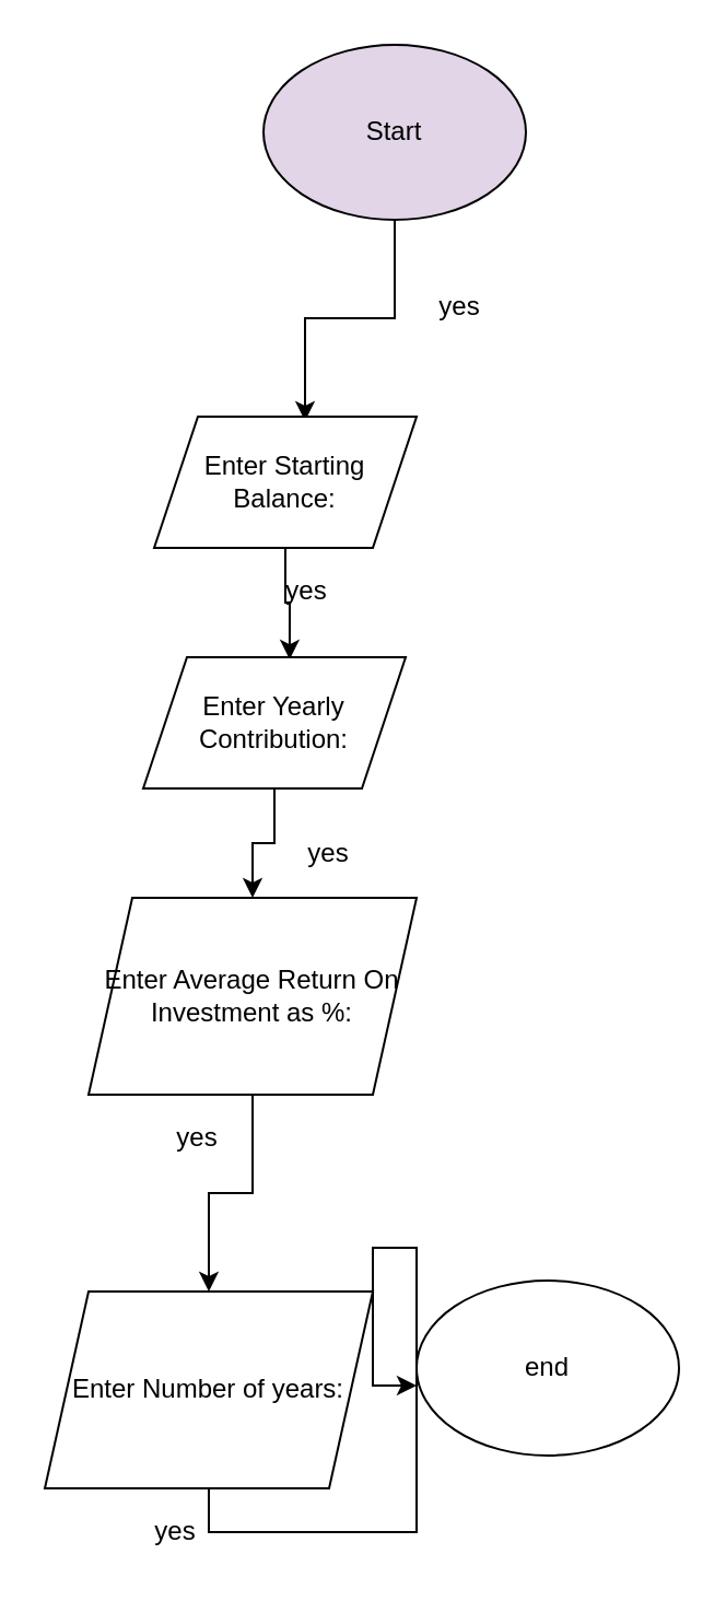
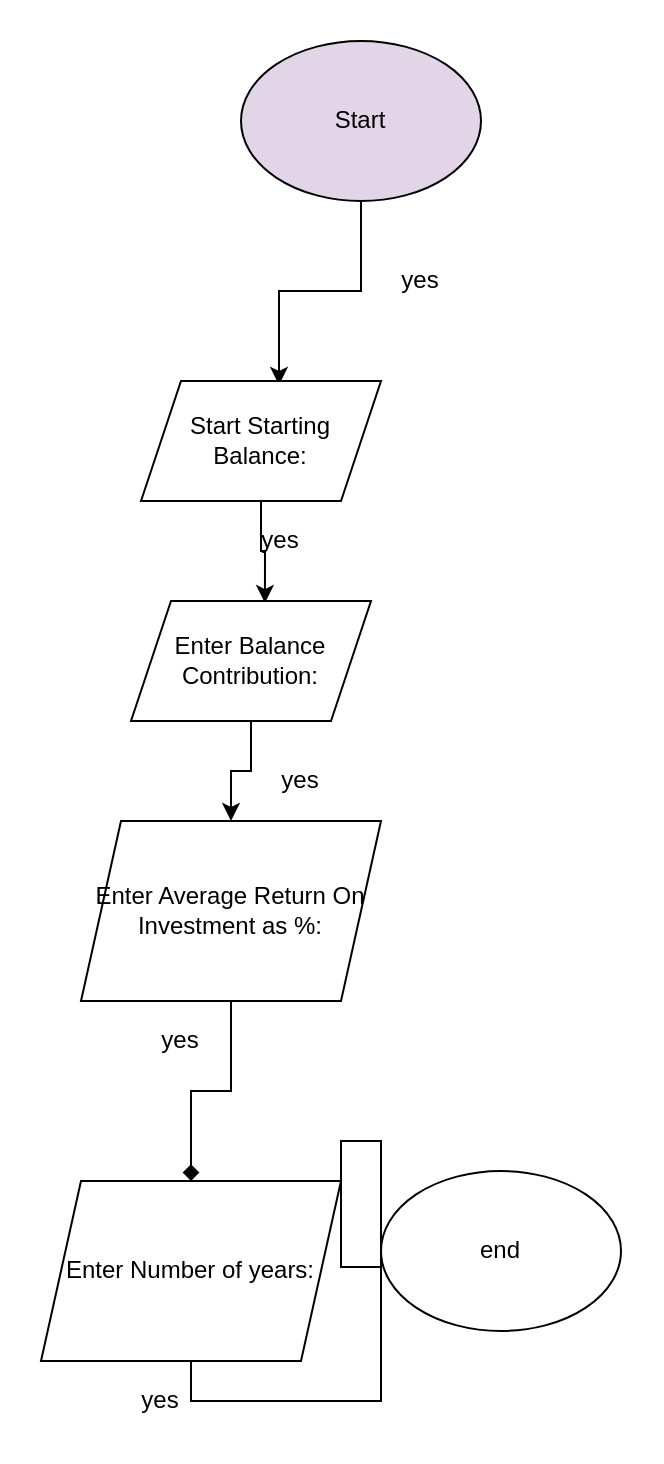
- <mxCell id="5" value="Enter Starting Balance:" style="shape=parallelogram;perimeter=parallelogramPerimeter;whiteSpace=wrap;html=1;fixedSize=1;" parent="1" vertex="1"><mxGeometry x="70" y="190" width="120" height="60" as="geometry" /></mxCell>
+ <mxCell id="5" value="Start Starting Balance:" style="shape=parallelogram;perimeter=parallelogramPerimeter;whiteSpace=wrap;html=1;fixedSize=1;" parent="1" vertex="1"><mxGeometry x="70" y="190" width="120" height="60" as="geometry" /></mxCell>
- <mxCell id="9" value="Enter Yearly Contribution:" style="shape=parallelogram;perimeter=parallelogramPerimeter;whiteSpace=wrap;html=1;fixedSize=1;" parent="1" vertex="1"><mxGeometry x="65" y="300" width="120" height="60" as="geometry" /></mxCell>
+ <mxCell id="9" value="Enter Balance Contribution:" style="shape=parallelogram;perimeter=parallelogramPerimeter;whiteSpace=wrap;html=1;fixedSize=1;" parent="1" vertex="1"><mxGeometry x="65" y="300" width="120" height="60" as="geometry" /></mxCell>
- <mxCell id="11" style="edgeStyle=orthogonalEdgeStyle;rounded=0;orthogonalLoop=1;jettySize=auto;html=1;exitX=0.5;exitY=1;exitDx=0;exitDy=0;entryX=0.5;entryY=0;entryDx=0;entryDy=0;" parent="1" source="12" target="15" edge="1"><mxGeometry relative="1" as="geometry" /></mxCell>
+ <mxCell id="11" style="edgeStyle=orthogonalEdgeStyle;rounded=0;orthogonalLoop=1;jettySize=auto;html=1;exitX=0.5;exitY=1;exitDx=0;exitDy=0;entryX=0.5;entryY=0;entryDx=0;entryDy=0;endArrow=diamond;" parent="1" source="12" target="15" edge="1"><mxGeometry relative="1" as="geometry" /></mxCell>
- <mxCell id="14" style="edgeStyle=orthogonalEdgeStyle;rounded=0;orthogonalLoop=1;jettySize=auto;html=1;exitX=0.5;exitY=1;exitDx=0;exitDy=0;entryX=0;entryY=0.6;entryDx=0;entryDy=0;entryPerimeter=0;" parent="1" source="15" target="7" edge="1"><mxGeometry relative="1" as="geometry"><mxPoint x="160" y="1100" as="targetPoint" /></mxGeometry></mxCell>
+ <mxCell id="14" style="edgeStyle=orthogonalEdgeStyle;rounded=0;orthogonalLoop=1;jettySize=auto;html=1;exitX=0.5;exitY=1;exitDx=0;exitDy=0;entryX=0;entryY=0.6;entryDx=0;entryDy=0;entryPerimeter=0;endArrow=none;" parent="1" source="15" target="7" edge="1"><mxGeometry relative="1" as="geometry"><mxPoint x="160" y="1100" as="targetPoint" /></mxGeometry></mxCell>
